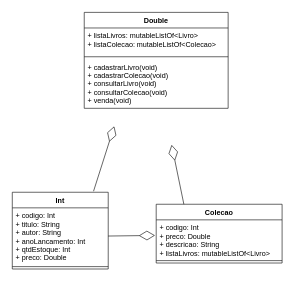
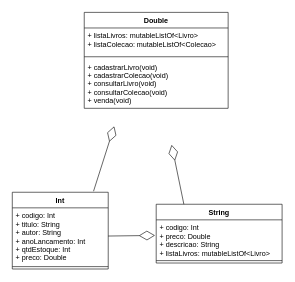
- <mxCell id="8" value="Colecao" style="swimlane;fontStyle=1;align=center;verticalAlign=top;childLayout=stackLayout;horizontal=1;startSize=26;horizontalStack=0;resizeParent=1;resizeParentMax=0;resizeLast=0;collapsible=1;marginBottom=0;" parent="1" vertex="1"><mxGeometry x="260" y="340" width="210" height="98" as="geometry" /></mxCell>
+ <mxCell id="8" value="String" style="swimlane;fontStyle=1;align=center;verticalAlign=top;childLayout=stackLayout;horizontal=1;startSize=26;horizontalStack=0;resizeParent=1;resizeParentMax=0;resizeLast=0;collapsible=1;marginBottom=0;" parent="1" vertex="1"><mxGeometry x="260" y="340" width="210" height="98" as="geometry" /></mxCell>
